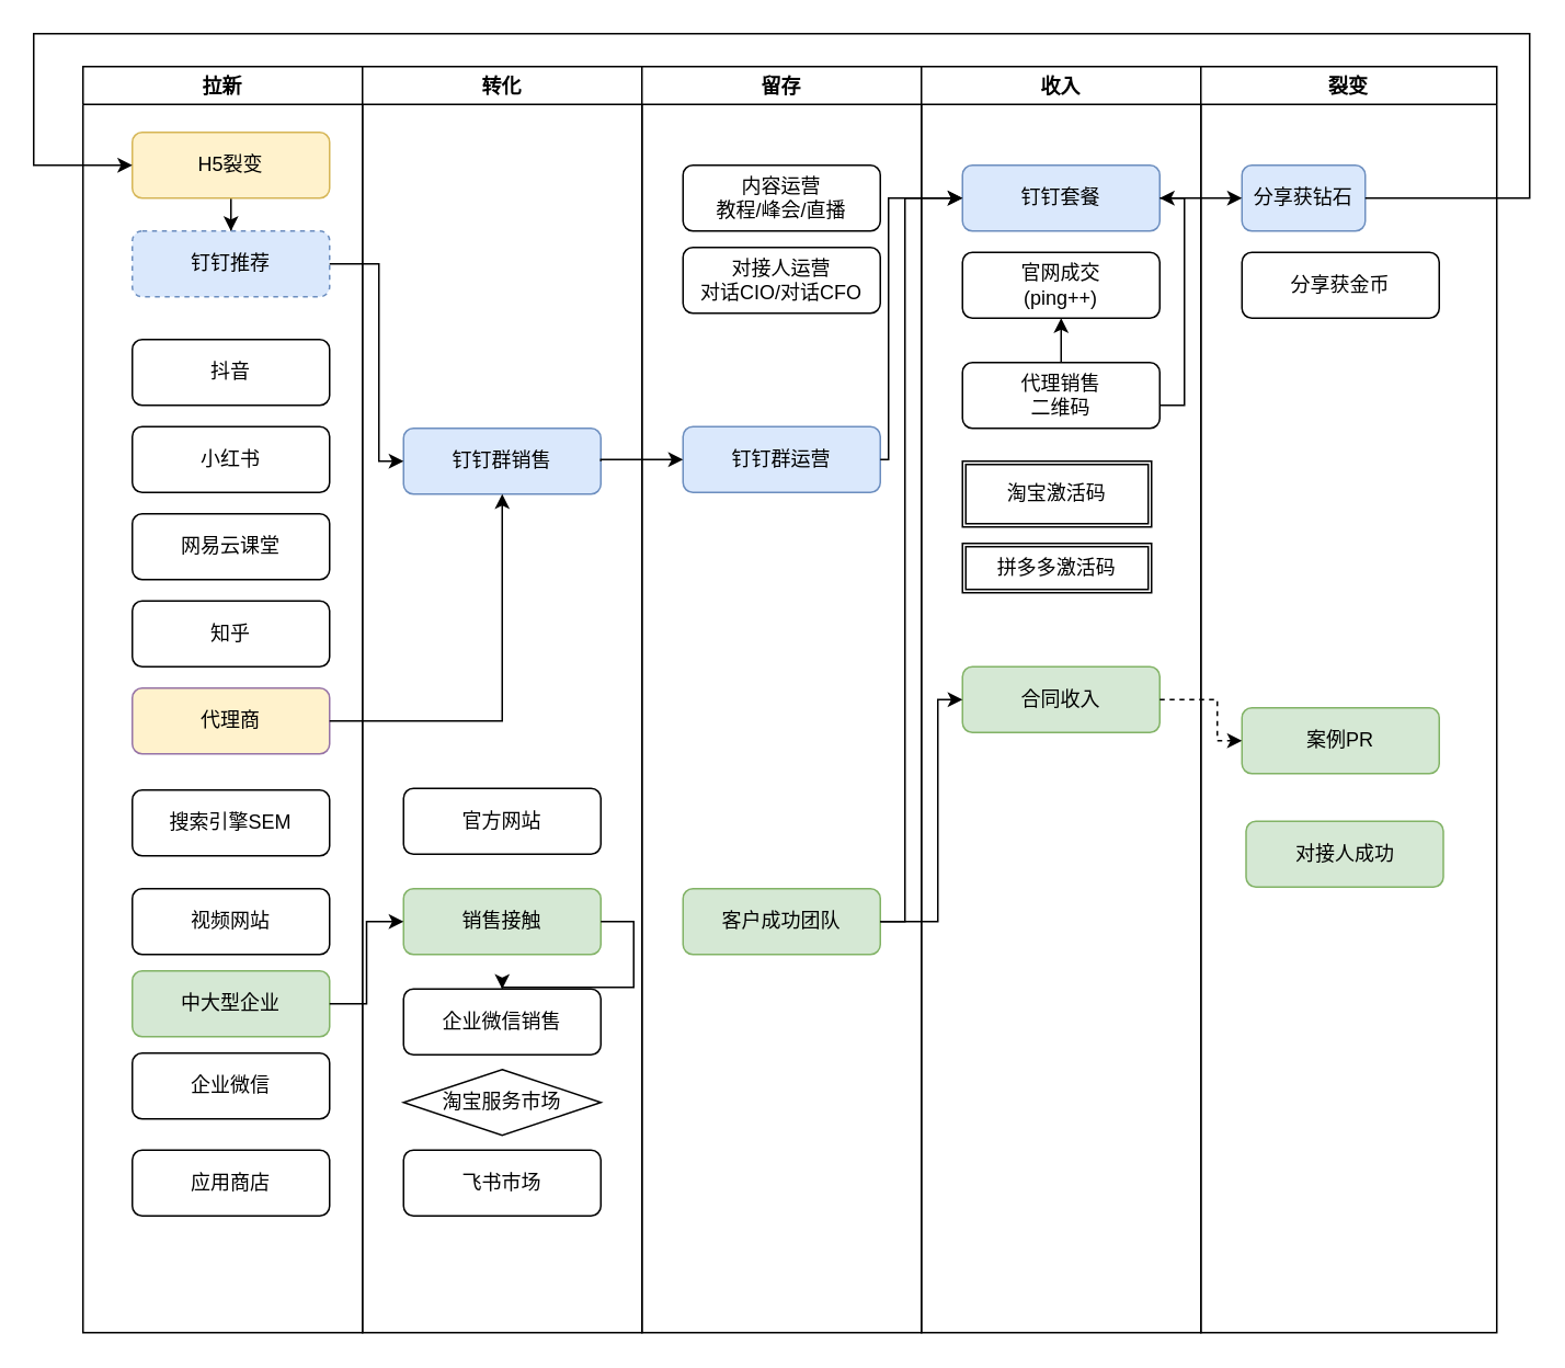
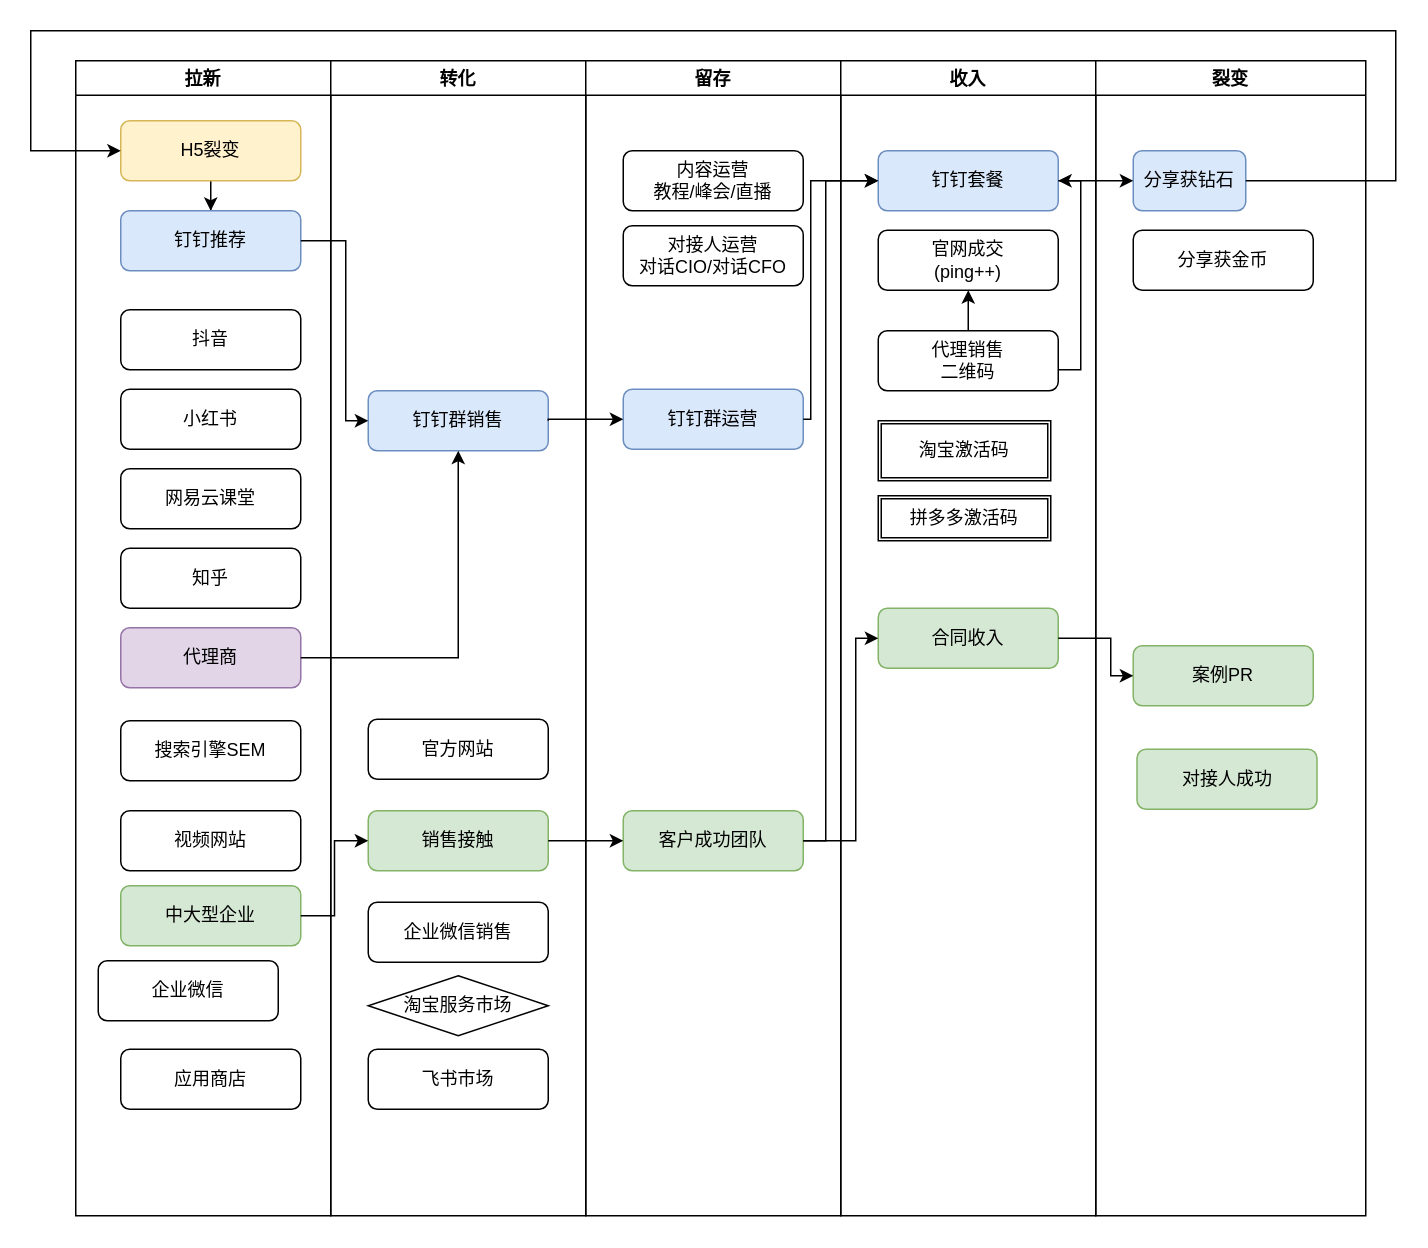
- <mxCell id="8" value="钉钉推荐" style="rounded=1;whiteSpace=wrap;html=1;fillColor=#dae8fc;strokeColor=#6c8ebf;dashed=1;" parent="2" vertex="1"><mxGeometry x="30" y="100" width="120" height="40" as="geometry" /></mxCell>
+ <mxCell id="8" value="钉钉推荐" style="rounded=1;whiteSpace=wrap;html=1;fillColor=#dae8fc;strokeColor=#6c8ebf;" parent="2" vertex="1"><mxGeometry x="30" y="100" width="120" height="40" as="geometry" /></mxCell>
- <mxCell id="50" style="edgeStyle=orthogonalEdgeStyle;rounded=0;orthogonalLoop=1;jettySize=auto;html=1;dashed=1;" parent="1" source="34" target="39" edge="1"><mxGeometry relative="1" as="geometry"><mxPoint x="757.5" y="450" as="targetPoint" /><Array as="points"><mxPoint x="740" y="425" /><mxPoint x="740" y="450" /></Array></mxGeometry></mxCell>
+ <mxCell id="50" style="edgeStyle=orthogonalEdgeStyle;rounded=0;orthogonalLoop=1;jettySize=auto;html=1;" parent="1" source="34" target="39" edge="1"><mxGeometry relative="1" as="geometry"><mxPoint x="757.5" y="450" as="targetPoint" /><Array as="points"><mxPoint x="740" y="425" /><mxPoint x="740" y="450" /></Array></mxGeometry></mxCell>
- <mxCell id="10" value="代理商" style="rounded=1;whiteSpace=wrap;html=1;fillColor=#fff2cc;strokeColor=#9673a6;" parent="2" vertex="1"><mxGeometry x="30" y="378" width="120" height="40" as="geometry" /></mxCell>
+ <mxCell id="10" value="代理商" style="rounded=1;whiteSpace=wrap;html=1;fillColor=#e1d5e7;strokeColor=#9673a6;" parent="2" vertex="1"><mxGeometry x="30" y="378" width="120" height="40" as="geometry" /></mxCell>
- <mxCell id="47" style="edgeStyle=orthogonalEdgeStyle;rounded=0;orthogonalLoop=1;jettySize=auto;html=1;exitX=1;exitY=0.5;exitDx=0;exitDy=0;" parent="1" source="17" target="18" edge="1"><mxGeometry relative="1" as="geometry" /></mxCell>
+ <mxCell id="47" style="edgeStyle=orthogonalEdgeStyle;rounded=0;orthogonalLoop=1;jettySize=auto;html=1;exitX=1;exitY=0.5;exitDx=0;exitDy=0;entryX=0;entryY=0.5;entryDx=0;entryDy=0;" parent="1" source="17" target="22" edge="1"><mxGeometry relative="1" as="geometry" /></mxCell>
- <mxCell id="51" value="企业微信" style="rounded=1;whiteSpace=wrap;html=1;" vertex="1" parent="1"><mxGeometry x="80" y="640" width="120" height="40" as="geometry" /></mxCell>
+ <mxCell id="51" value="企业微信" style="rounded=1;whiteSpace=wrap;html=1;" vertex="1" parent="1"><mxGeometry x="65" y="640" width="120" height="40" as="geometry" /></mxCell>
